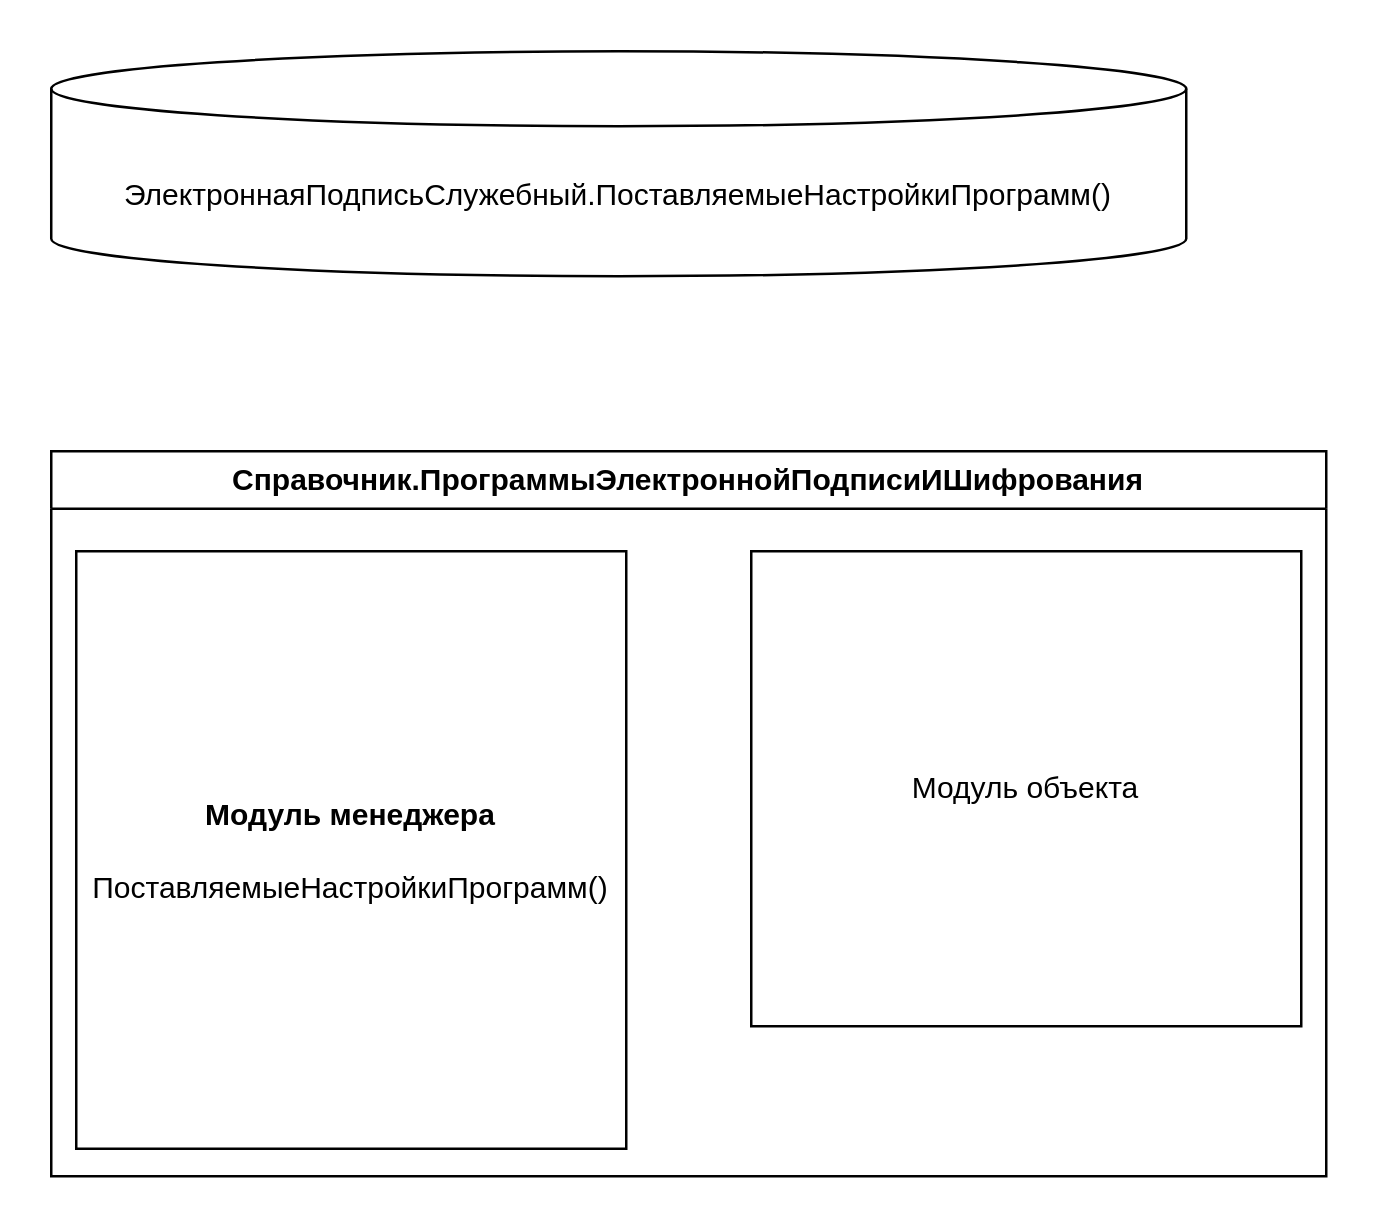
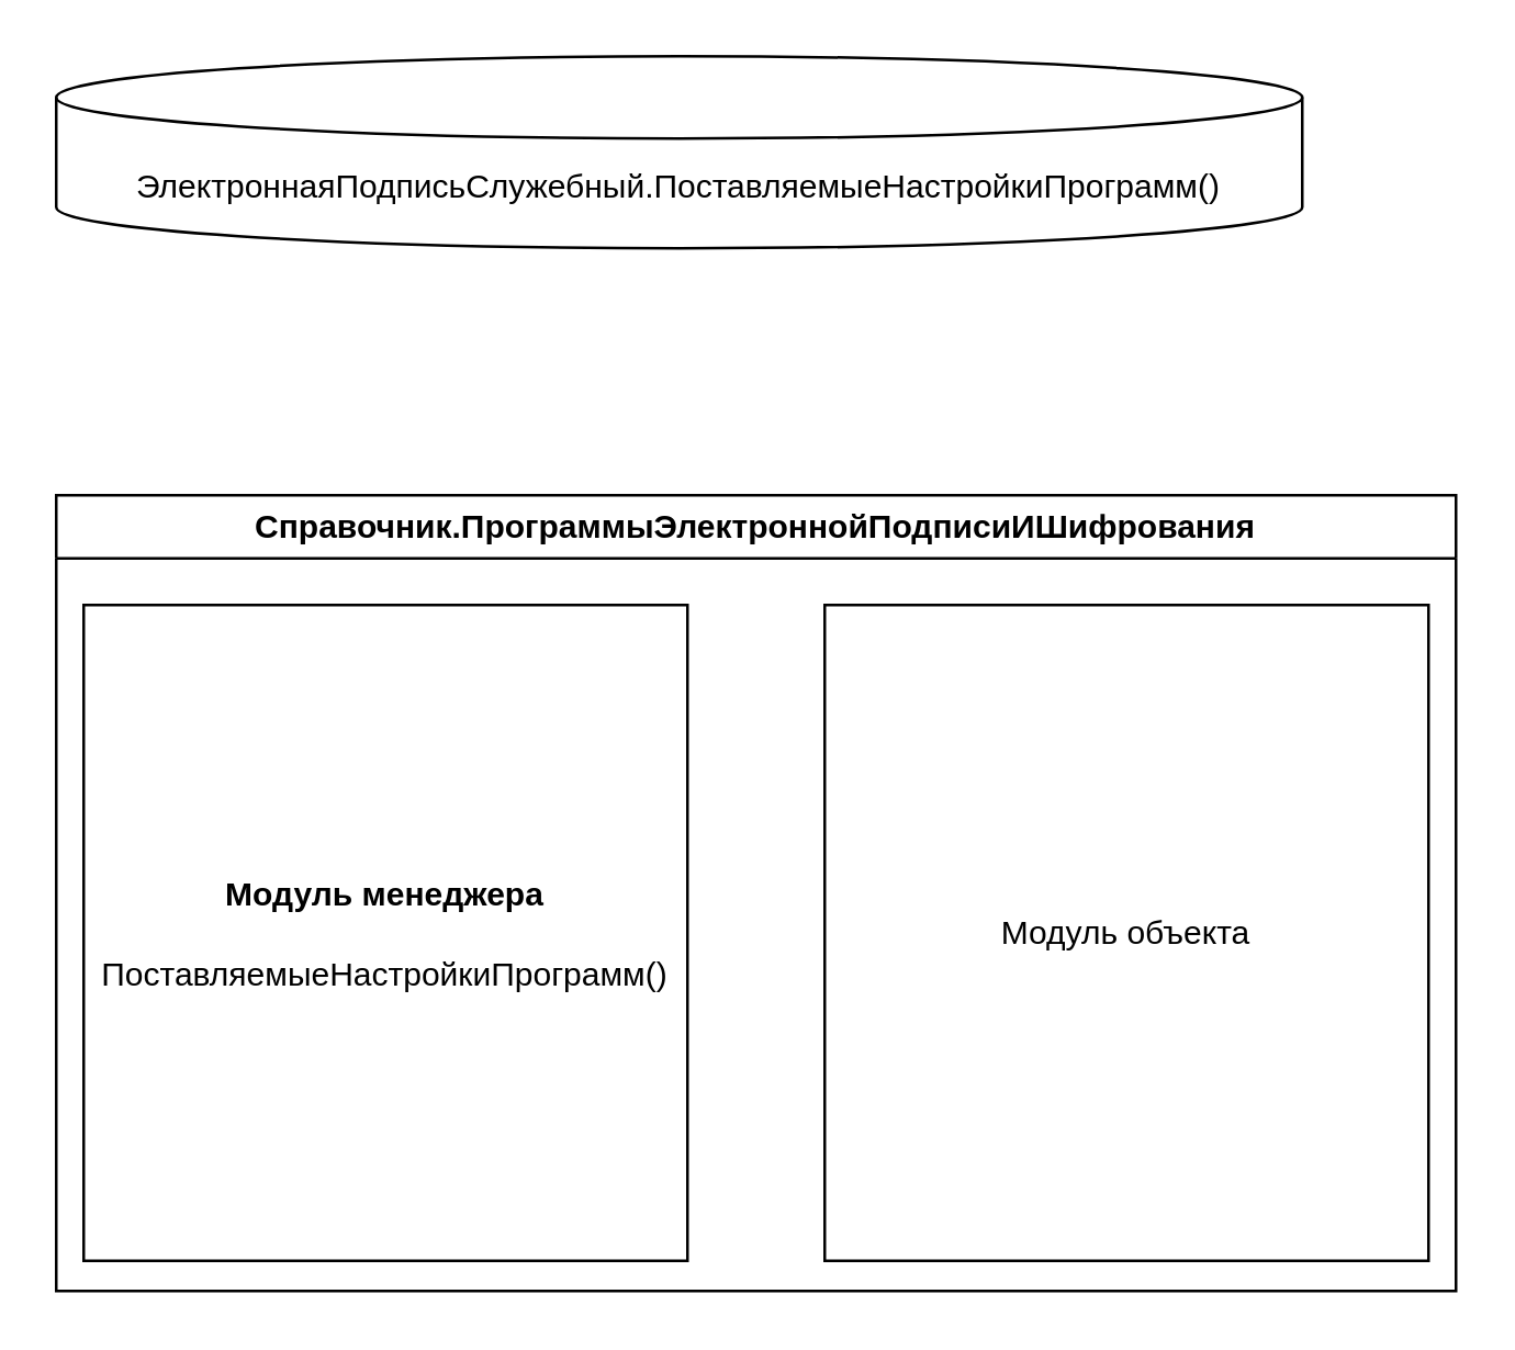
- <mxCell id="2" value="ЭлектроннаяПодписьСлужебный.ПоставляемыеНастройкиПрограмм()" style="shape=cylinder3;whiteSpace=wrap;html=1;boundedLbl=1;backgroundOutline=1;size=15;container=0;metaEdit=1;" vertex="1" parent="1"><mxGeometry x="20" y="20" width="454" height="90" as="geometry" /></mxCell>
+ <mxCell id="2" value="ЭлектроннаяПодписьСлужебный.ПоставляемыеНастройкиПрограмм()" style="shape=cylinder3;whiteSpace=wrap;html=1;boundedLbl=1;backgroundOutline=1;size=15;container=0;metaEdit=1;" vertex="1" parent="1"><mxGeometry x="20" y="20" width="454" height="70" as="geometry" /></mxCell>
- <mxCell id="4" value="Модуль объекта" style="whiteSpace=wrap;html=1;" vertex="1" parent="3"><mxGeometry x="280" y="40" width="220" height="190" as="geometry" /></mxCell>
+ <mxCell id="4" value="Модуль объекта" style="whiteSpace=wrap;html=1;" vertex="1" parent="3"><mxGeometry x="280" y="40" width="220" height="239" as="geometry" /></mxCell>
